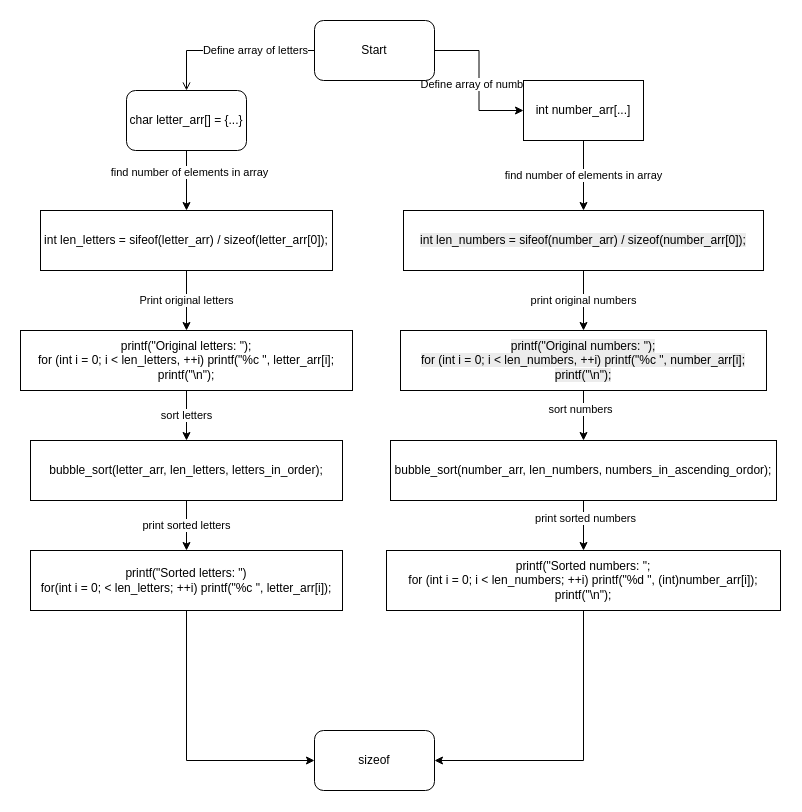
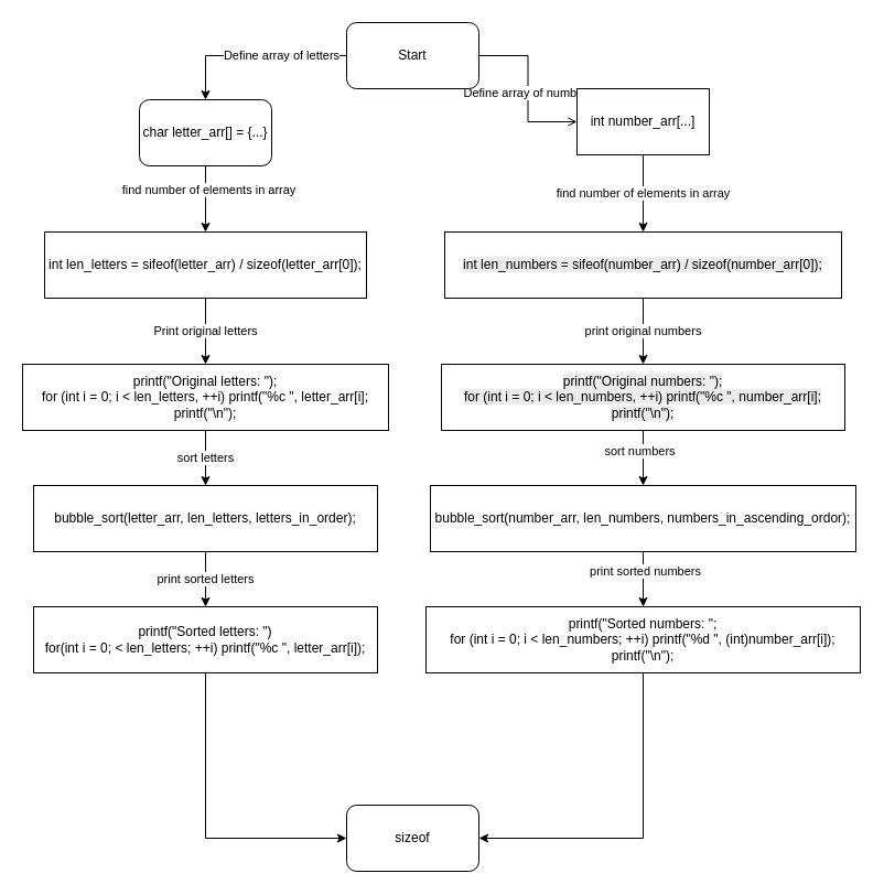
- <mxCell id="2" style="edgeStyle=orthogonalEdgeStyle;rounded=0;orthogonalLoop=1;jettySize=auto;html=1;endArrow=open;" edge="1" parent="1" source="6" target="9"><mxGeometry relative="1" as="geometry"><mxPoint x="374" y="120" as="targetPoint" /></mxGeometry></mxCell>
+ <mxCell id="2" style="edgeStyle=orthogonalEdgeStyle;rounded=0;orthogonalLoop=1;jettySize=auto;html=1;" edge="1" parent="1" source="6" target="9"><mxGeometry relative="1" as="geometry"><mxPoint x="374" y="120" as="targetPoint" /></mxGeometry></mxCell>
- <mxCell id="4" style="edgeStyle=orthogonalEdgeStyle;rounded=0;orthogonalLoop=1;jettySize=auto;html=1;" edge="1" parent="1" source="6" target="19"><mxGeometry relative="1" as="geometry"><mxPoint x="620" y="10" as="targetPoint" /></mxGeometry></mxCell>
+ <mxCell id="4" style="edgeStyle=orthogonalEdgeStyle;rounded=0;orthogonalLoop=1;jettySize=auto;html=1;endArrow=open;" edge="1" parent="1" source="6" target="19"><mxGeometry relative="1" as="geometry"><mxPoint x="620" y="10" as="targetPoint" /></mxGeometry></mxCell>
